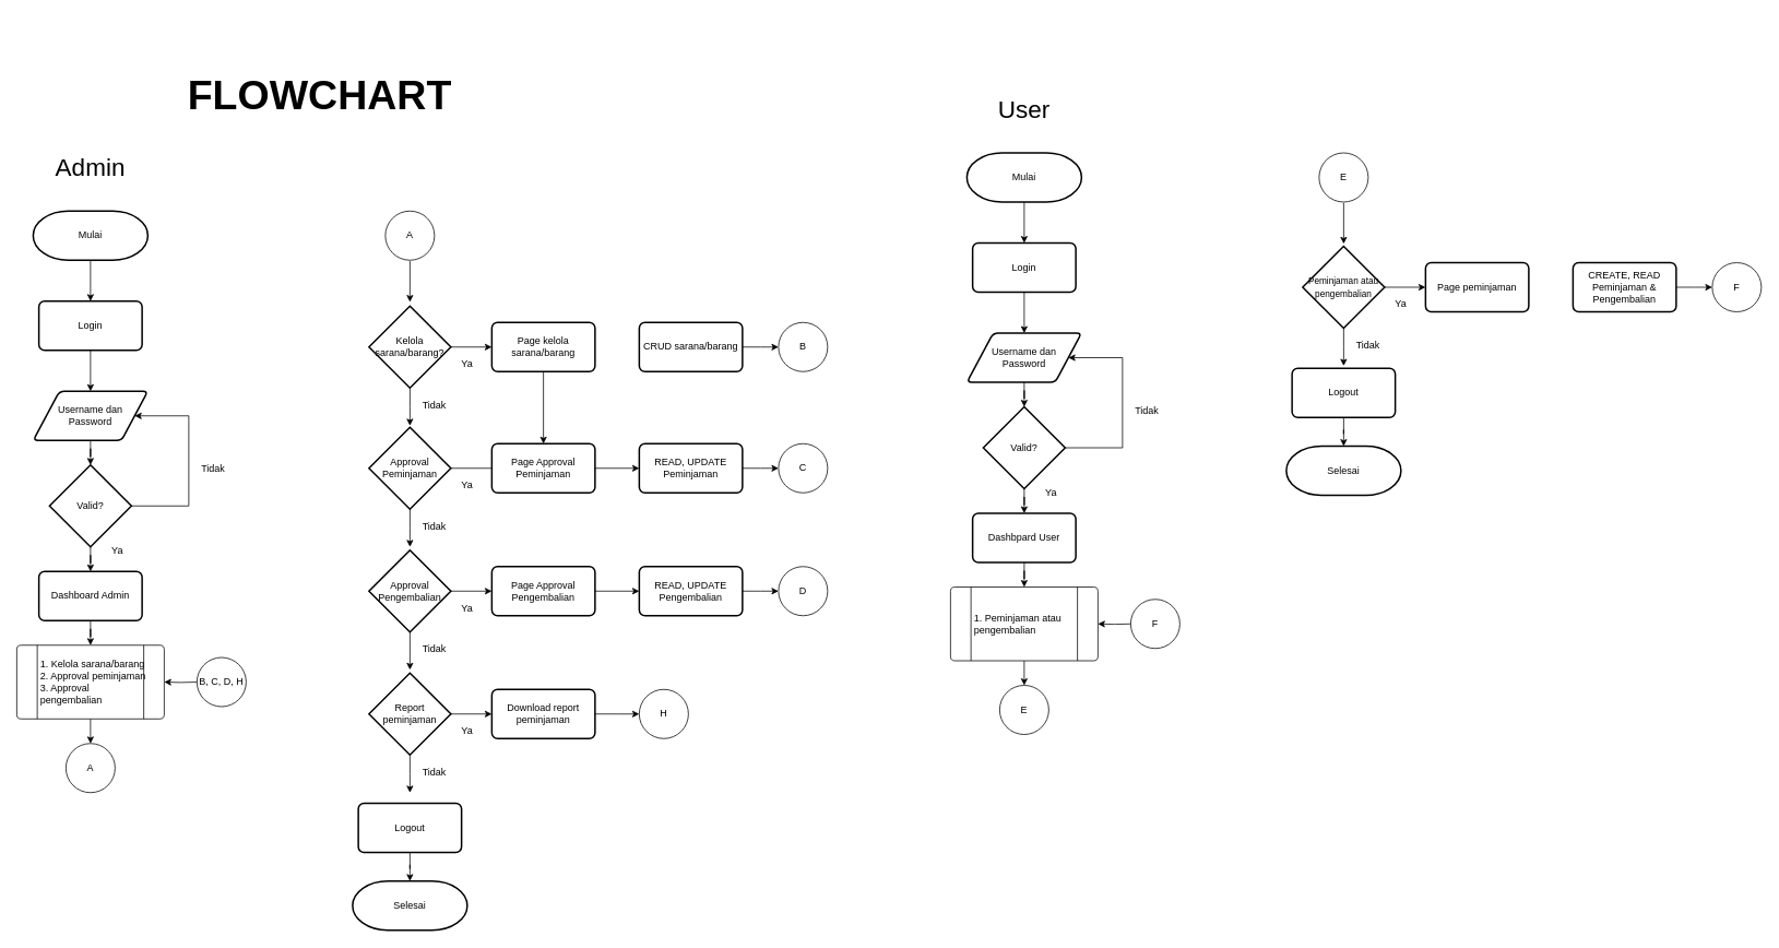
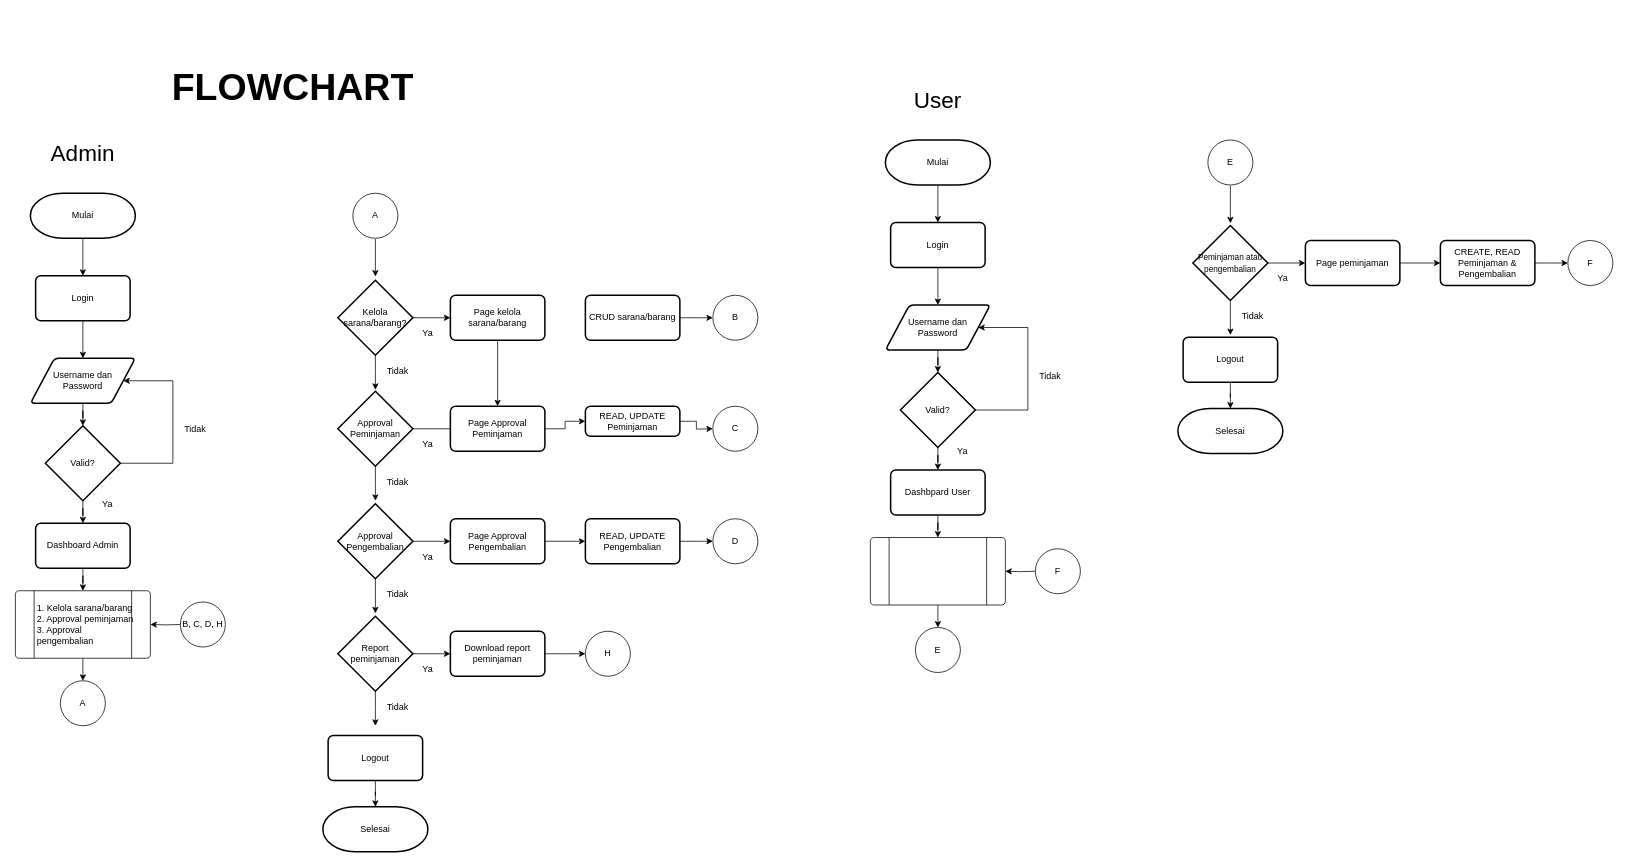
+ <mxCell id="93" style="edgeStyle=orthogonalEdgeStyle;rounded=0;orthogonalLoop=1;jettySize=auto;html=1;entryX=0;entryY=0.5;entryDx=0;entryDy=0;" edge="1" parent="1" source="94" target="95"><mxGeometry relative="1" as="geometry" /></mxCell>
- <mxCell id="45" value="READ, UPDATE Peminjaman" style="rounded=1;whiteSpace=wrap;html=1;absoluteArcSize=1;arcSize=14;strokeWidth=2;" vertex="1" parent="1"><mxGeometry x="780" y="541" width="126" height="60" as="geometry" /></mxCell>
+ <mxCell id="45" value="READ, UPDATE Peminjaman" style="rounded=1;whiteSpace=wrap;html=1;absoluteArcSize=1;arcSize=14;strokeWidth=2;" vertex="1" parent="1"><mxGeometry x="780" y="541" width="126" height="40" as="geometry" /></mxCell>
- <mxCell id="76" value="1. Peminjaman atau pengembalian" style="text;strokeColor=none;align=left;fillColor=none;html=1;verticalAlign=middle;whiteSpace=wrap;rounded=0;" vertex="1" parent="1"><mxGeometry x="1187" y="726" width="123" height="70" as="geometry" /></mxCell>
